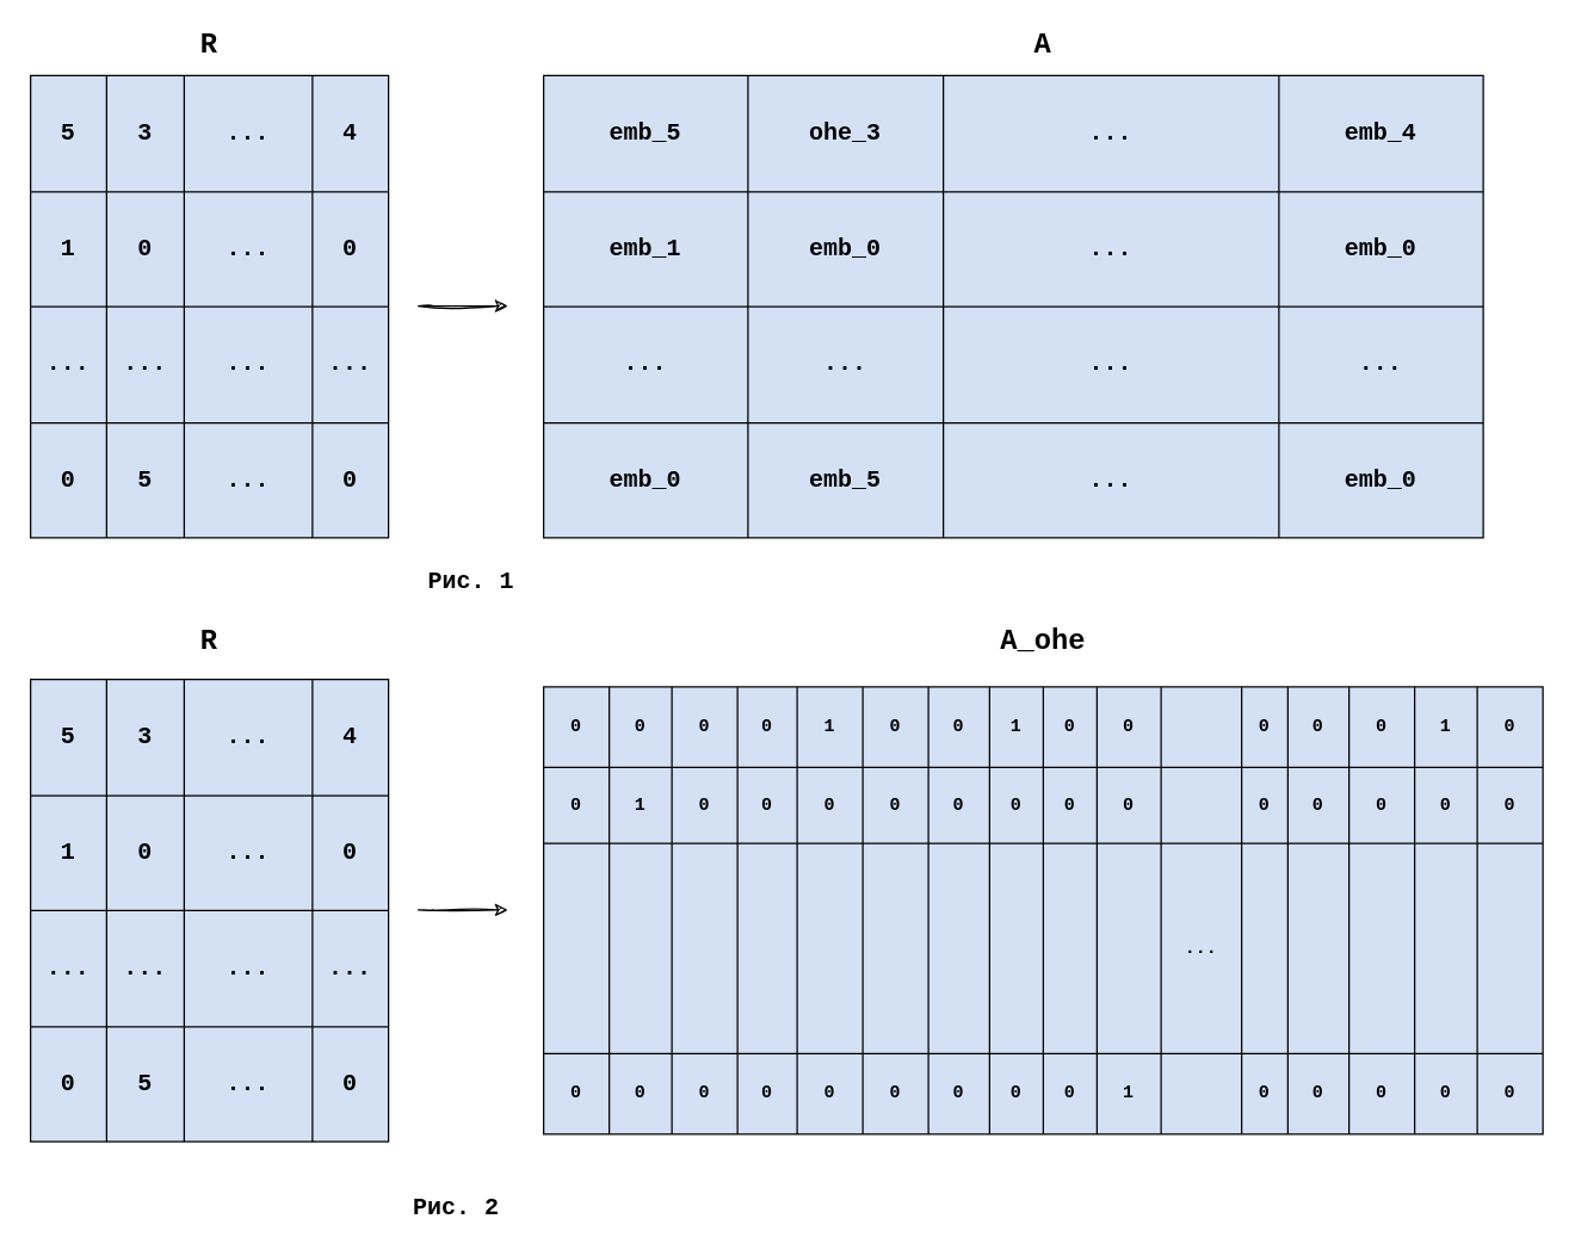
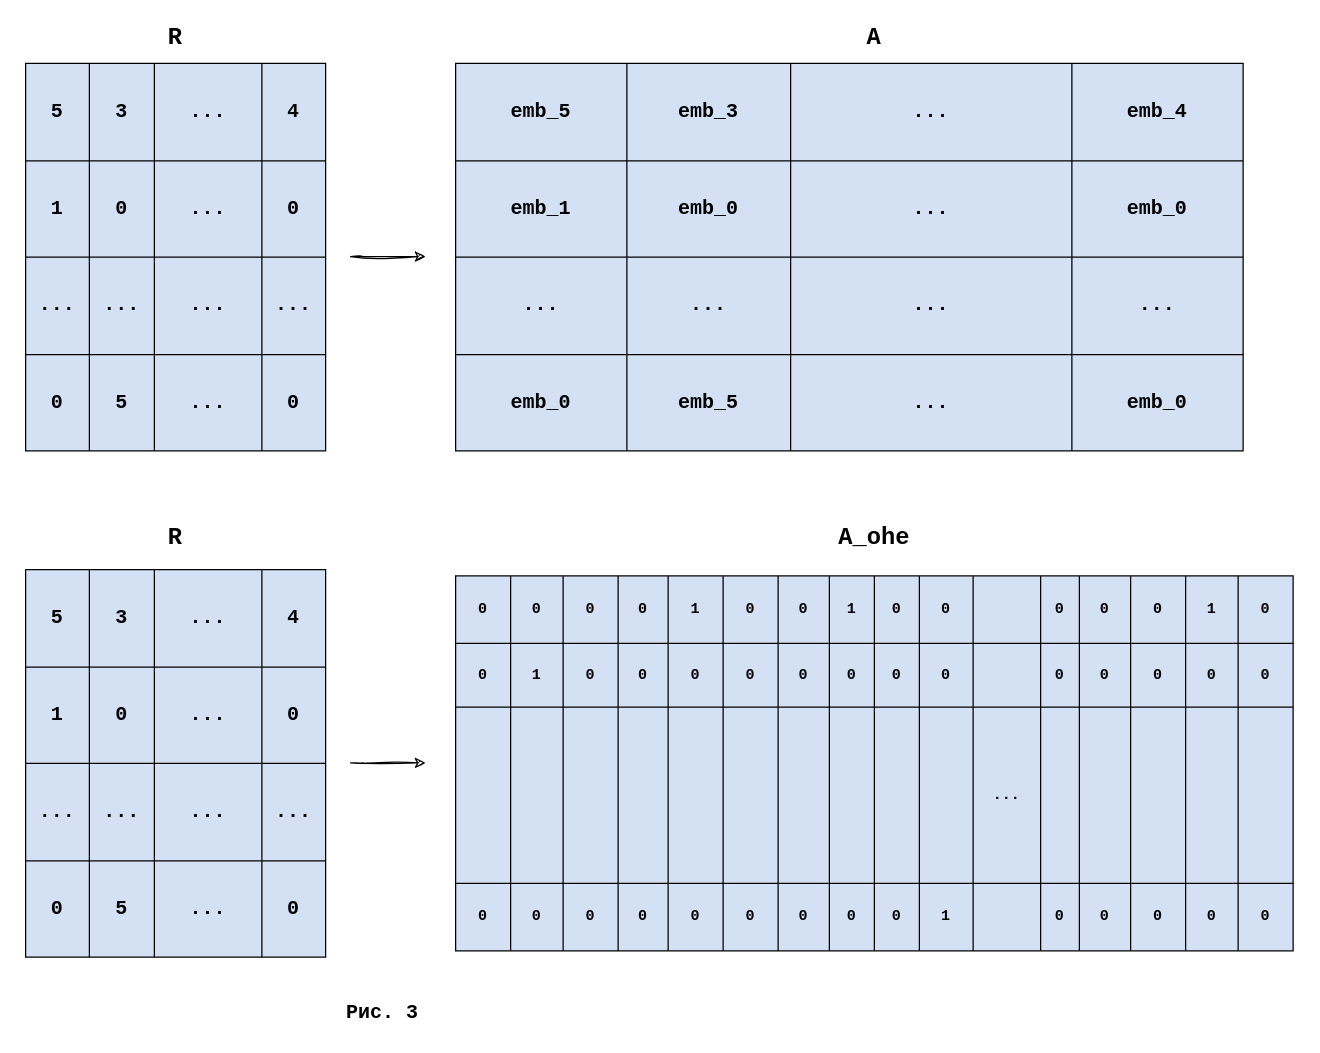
- <mxCell id="28" value="ohe_3" style="shape=partialRectangle;html=1;whiteSpace=wrap;connectable=0;overflow=hidden;fillColor=none;top=0;left=0;bottom=0;right=0;fontSize=16;fontFamily=Courier New;fontStyle=1" vertex="1" parent="26"><mxGeometry x="137" width="131" height="78" as="geometry" /></mxCell>
+ <mxCell id="28" value="emb_3" style="shape=partialRectangle;html=1;whiteSpace=wrap;connectable=0;overflow=hidden;fillColor=none;top=0;left=0;bottom=0;right=0;fontSize=16;fontFamily=Courier New;fontStyle=1" vertex="1" parent="26"><mxGeometry x="137" width="131" height="78" as="geometry" /></mxCell>
- <mxCell id="47" value="Рис. 1" style="text;html=1;align=center;verticalAlign=middle;resizable=0;points=[];autosize=1;fontSize=16;fontFamily=Courier New;sketch=0;fontStyle=1" vertex="1" parent="1"><mxGeometry x="280" y="380" width="70" height="20" as="geometry" /></mxCell>
- <mxCell id="49" value="Рис. 2" style="text;html=1;align=center;verticalAlign=middle;resizable=0;points=[];autosize=1;fontSize=16;fontFamily=Courier New;sketch=0;fontStyle=1" vertex="1" parent="1"><mxGeometry x="270" y="800" width="70" height="20" as="geometry" /></mxCell>
+ <mxCell id="49" value="Рис. 3" style="text;html=1;align=center;verticalAlign=middle;resizable=0;points=[];autosize=1;fontSize=16;fontFamily=Courier New;sketch=0;fontStyle=1" vertex="1" parent="1"><mxGeometry x="270" y="800" width="70" height="20" as="geometry" /></mxCell>
